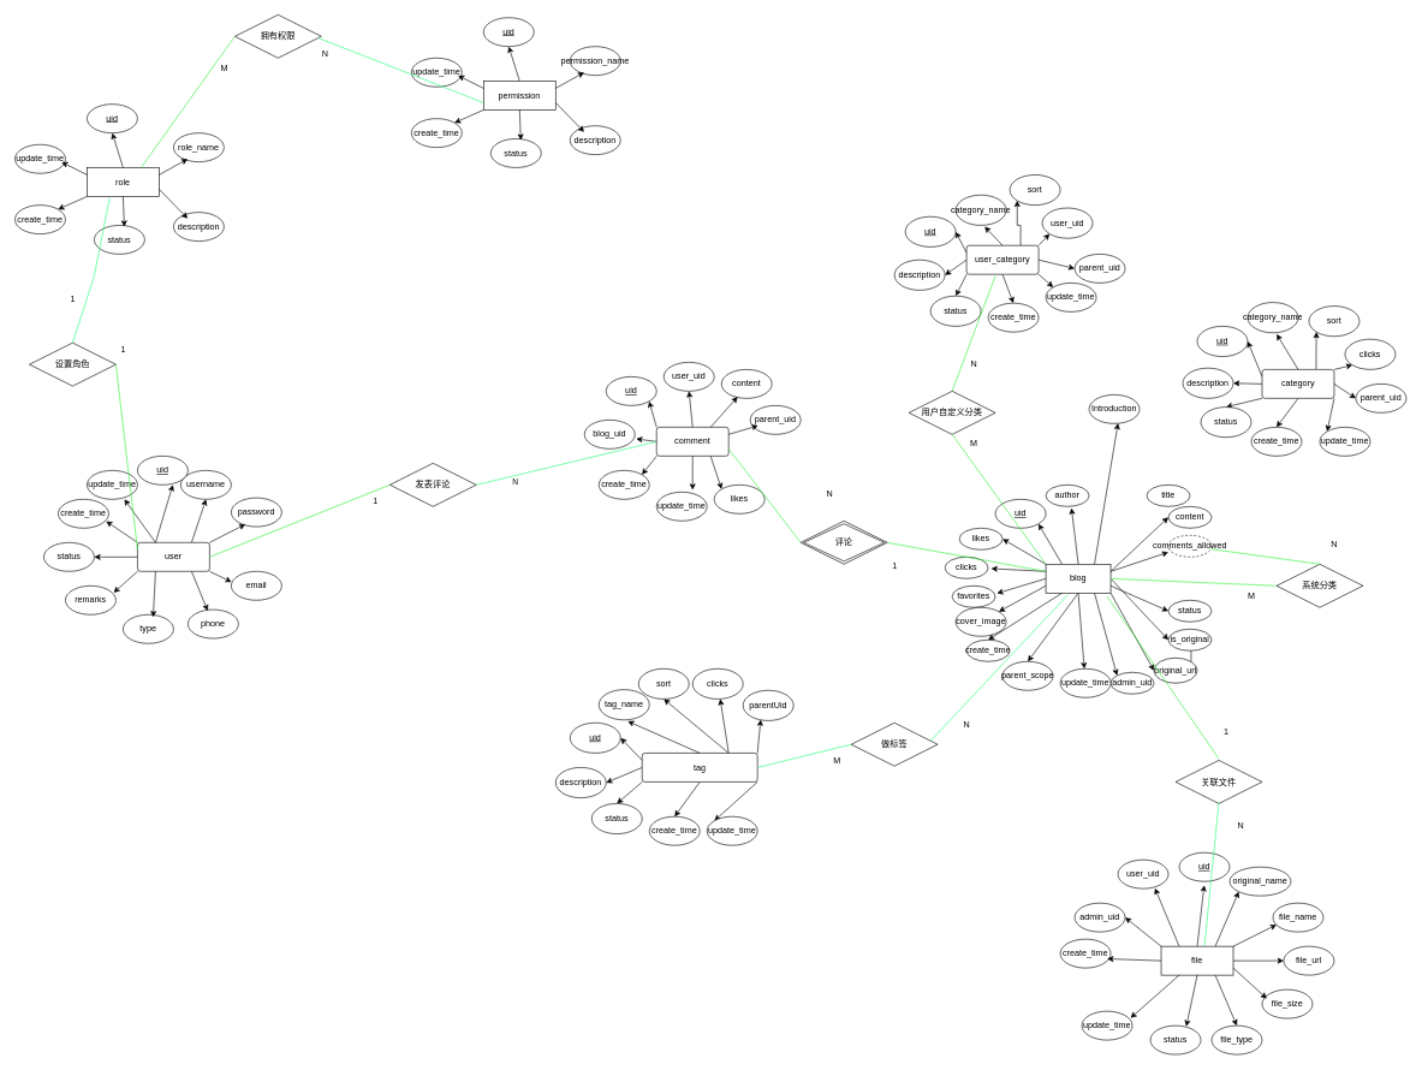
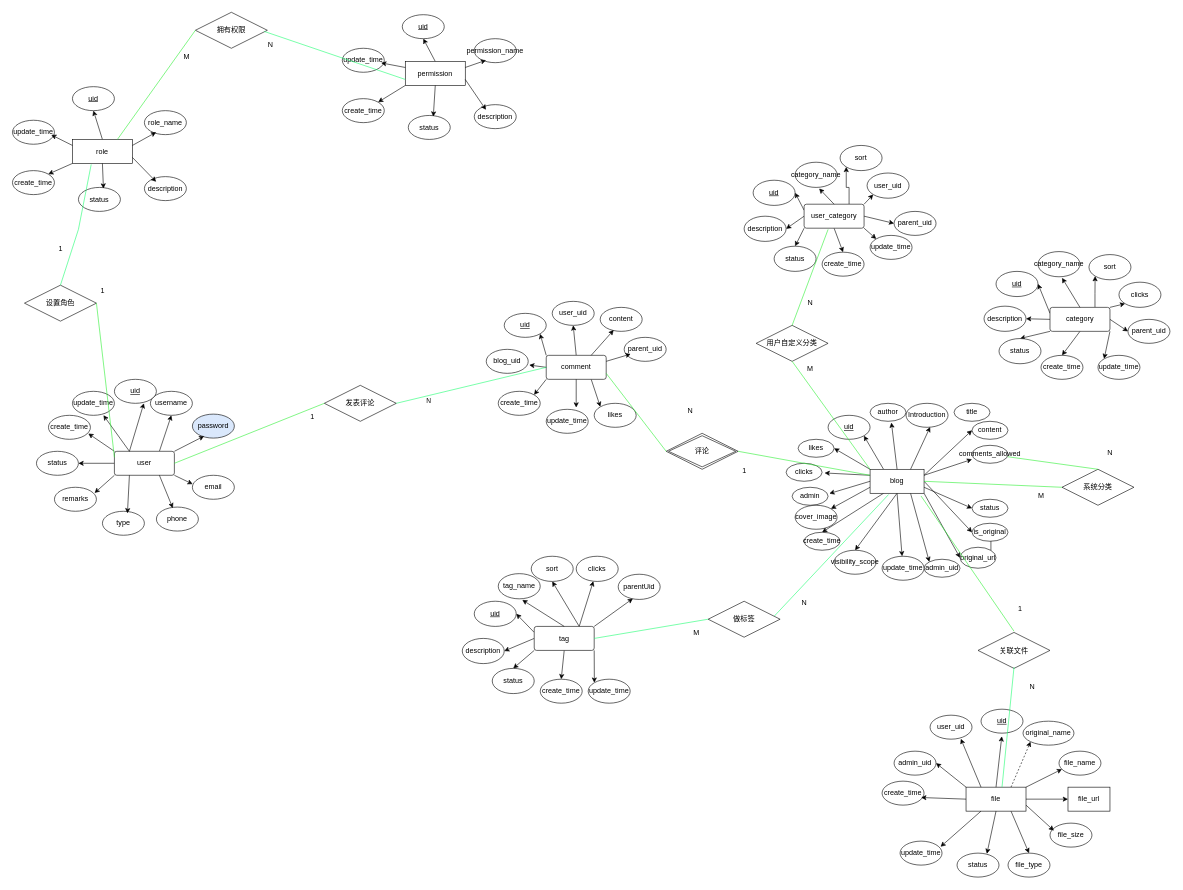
- <mxCell id="196" value="permission" style="whiteSpace=wrap;html=1;align=center;" vertex="1" parent="1"><mxGeometry x="670" y="112" width="100" height="40" as="geometry" /></mxCell>
+ <mxCell id="196" value="permission" style="whiteSpace=wrap;html=1;align=center;" vertex="1" parent="1"><mxGeometry x="675" y="102" width="100" height="40" as="geometry" /></mxCell>
- <mxCell id="17" value="Introduction" style="ellipse;whiteSpace=wrap;html=1;align=center;" parent="1" vertex="1"><mxGeometry x="1510" y="547" width="70" height="40" as="geometry" /></mxCell>
+ <mxCell id="17" value="Introduction" style="ellipse;whiteSpace=wrap;html=1;align=center;" parent="1" vertex="1"><mxGeometry x="1510" y="672" width="70" height="40" as="geometry" /></mxCell>
- <mxCell id="165" value="password" style="ellipse;whiteSpace=wrap;html=1;align=center;" vertex="1" parent="1"><mxGeometry x="320" y="690" width="70" height="40" as="geometry" /></mxCell>
+ <mxCell id="165" value="password" style="ellipse;whiteSpace=wrap;html=1;align=center;fillColor=#dae8fc;" vertex="1" parent="1"><mxGeometry x="320" y="690" width="70" height="40" as="geometry" /></mxCell>
- <mxCell id="130" value="comments_allowed" style="ellipse;whiteSpace=wrap;html=1;align=center;dashed=1;" parent="1" vertex="1"><mxGeometry x="1620" y="742" width="60" height="30" as="geometry" /></mxCell>
+ <mxCell id="130" value="comments_allowed" style="ellipse;whiteSpace=wrap;html=1;align=center;" parent="1" vertex="1"><mxGeometry x="1620" y="742" width="60" height="30" as="geometry" /></mxCell>
- <mxCell id="20" value="favorites" style="ellipse;whiteSpace=wrap;html=1;align=center;" parent="1" vertex="1"><mxGeometry x="1320" y="812" width="60" height="30" as="geometry" /></mxCell>
+ <mxCell id="20" value="admin" style="ellipse;whiteSpace=wrap;html=1;align=center;" parent="1" vertex="1"><mxGeometry x="1320" y="812" width="60" height="30" as="geometry" /></mxCell>
- <mxCell id="25" value="parent_scope" style="ellipse;whiteSpace=wrap;html=1;align=center;" parent="1" vertex="1"><mxGeometry x="1390" y="917" width="70" height="40" as="geometry" /></mxCell>
+ <mxCell id="25" value="visibility_scope" style="ellipse;whiteSpace=wrap;html=1;align=center;" parent="1" vertex="1"><mxGeometry x="1390" y="917" width="70" height="40" as="geometry" /></mxCell>
- <mxCell id="110" value="tag" style="rounded=1;arcSize=10;whiteSpace=wrap;html=1;align=center;" parent="1" vertex="1"><mxGeometry x="890" y="1044" width="160" height="40" as="geometry" /></mxCell>
+ <mxCell id="110" value="tag" style="rounded=1;arcSize=10;whiteSpace=wrap;html=1;align=center;" parent="1" vertex="1"><mxGeometry x="890" y="1044" width="100" height="40" as="geometry" /></mxCell>
- <mxCell id="133" style="edgeStyle=none;rounded=0;orthogonalLoop=1;jettySize=auto;html=1;exitX=0.75;exitY=0;exitDx=0;exitDy=0;entryX=0;entryY=1;entryDx=0;entryDy=0;" edge="1" parent="1" source="136" target="139"><mxGeometry relative="1" as="geometry" /></mxCell>
+ <mxCell id="133" style="edgeStyle=none;rounded=0;orthogonalLoop=1;jettySize=auto;html=1;exitX=0.75;exitY=0;exitDx=0;exitDy=0;entryX=0;entryY=1;entryDx=0;entryDy=0;dashed=1;" edge="1" parent="1" source="136" target="139"><mxGeometry relative="1" as="geometry" /></mxCell>
- <mxCell id="141" value="file_url" style="ellipse;whiteSpace=wrap;html=1;align=center;" vertex="1" parent="1"><mxGeometry x="1780" y="1312" width="70" height="40" as="geometry" /></mxCell>
+ <mxCell id="141" value="file_url" style="whiteSpace=wrap;html=1;align=center;rounded=0;" vertex="1" parent="1"><mxGeometry x="1780" y="1312" width="70" height="40" as="geometry" /></mxCell>
